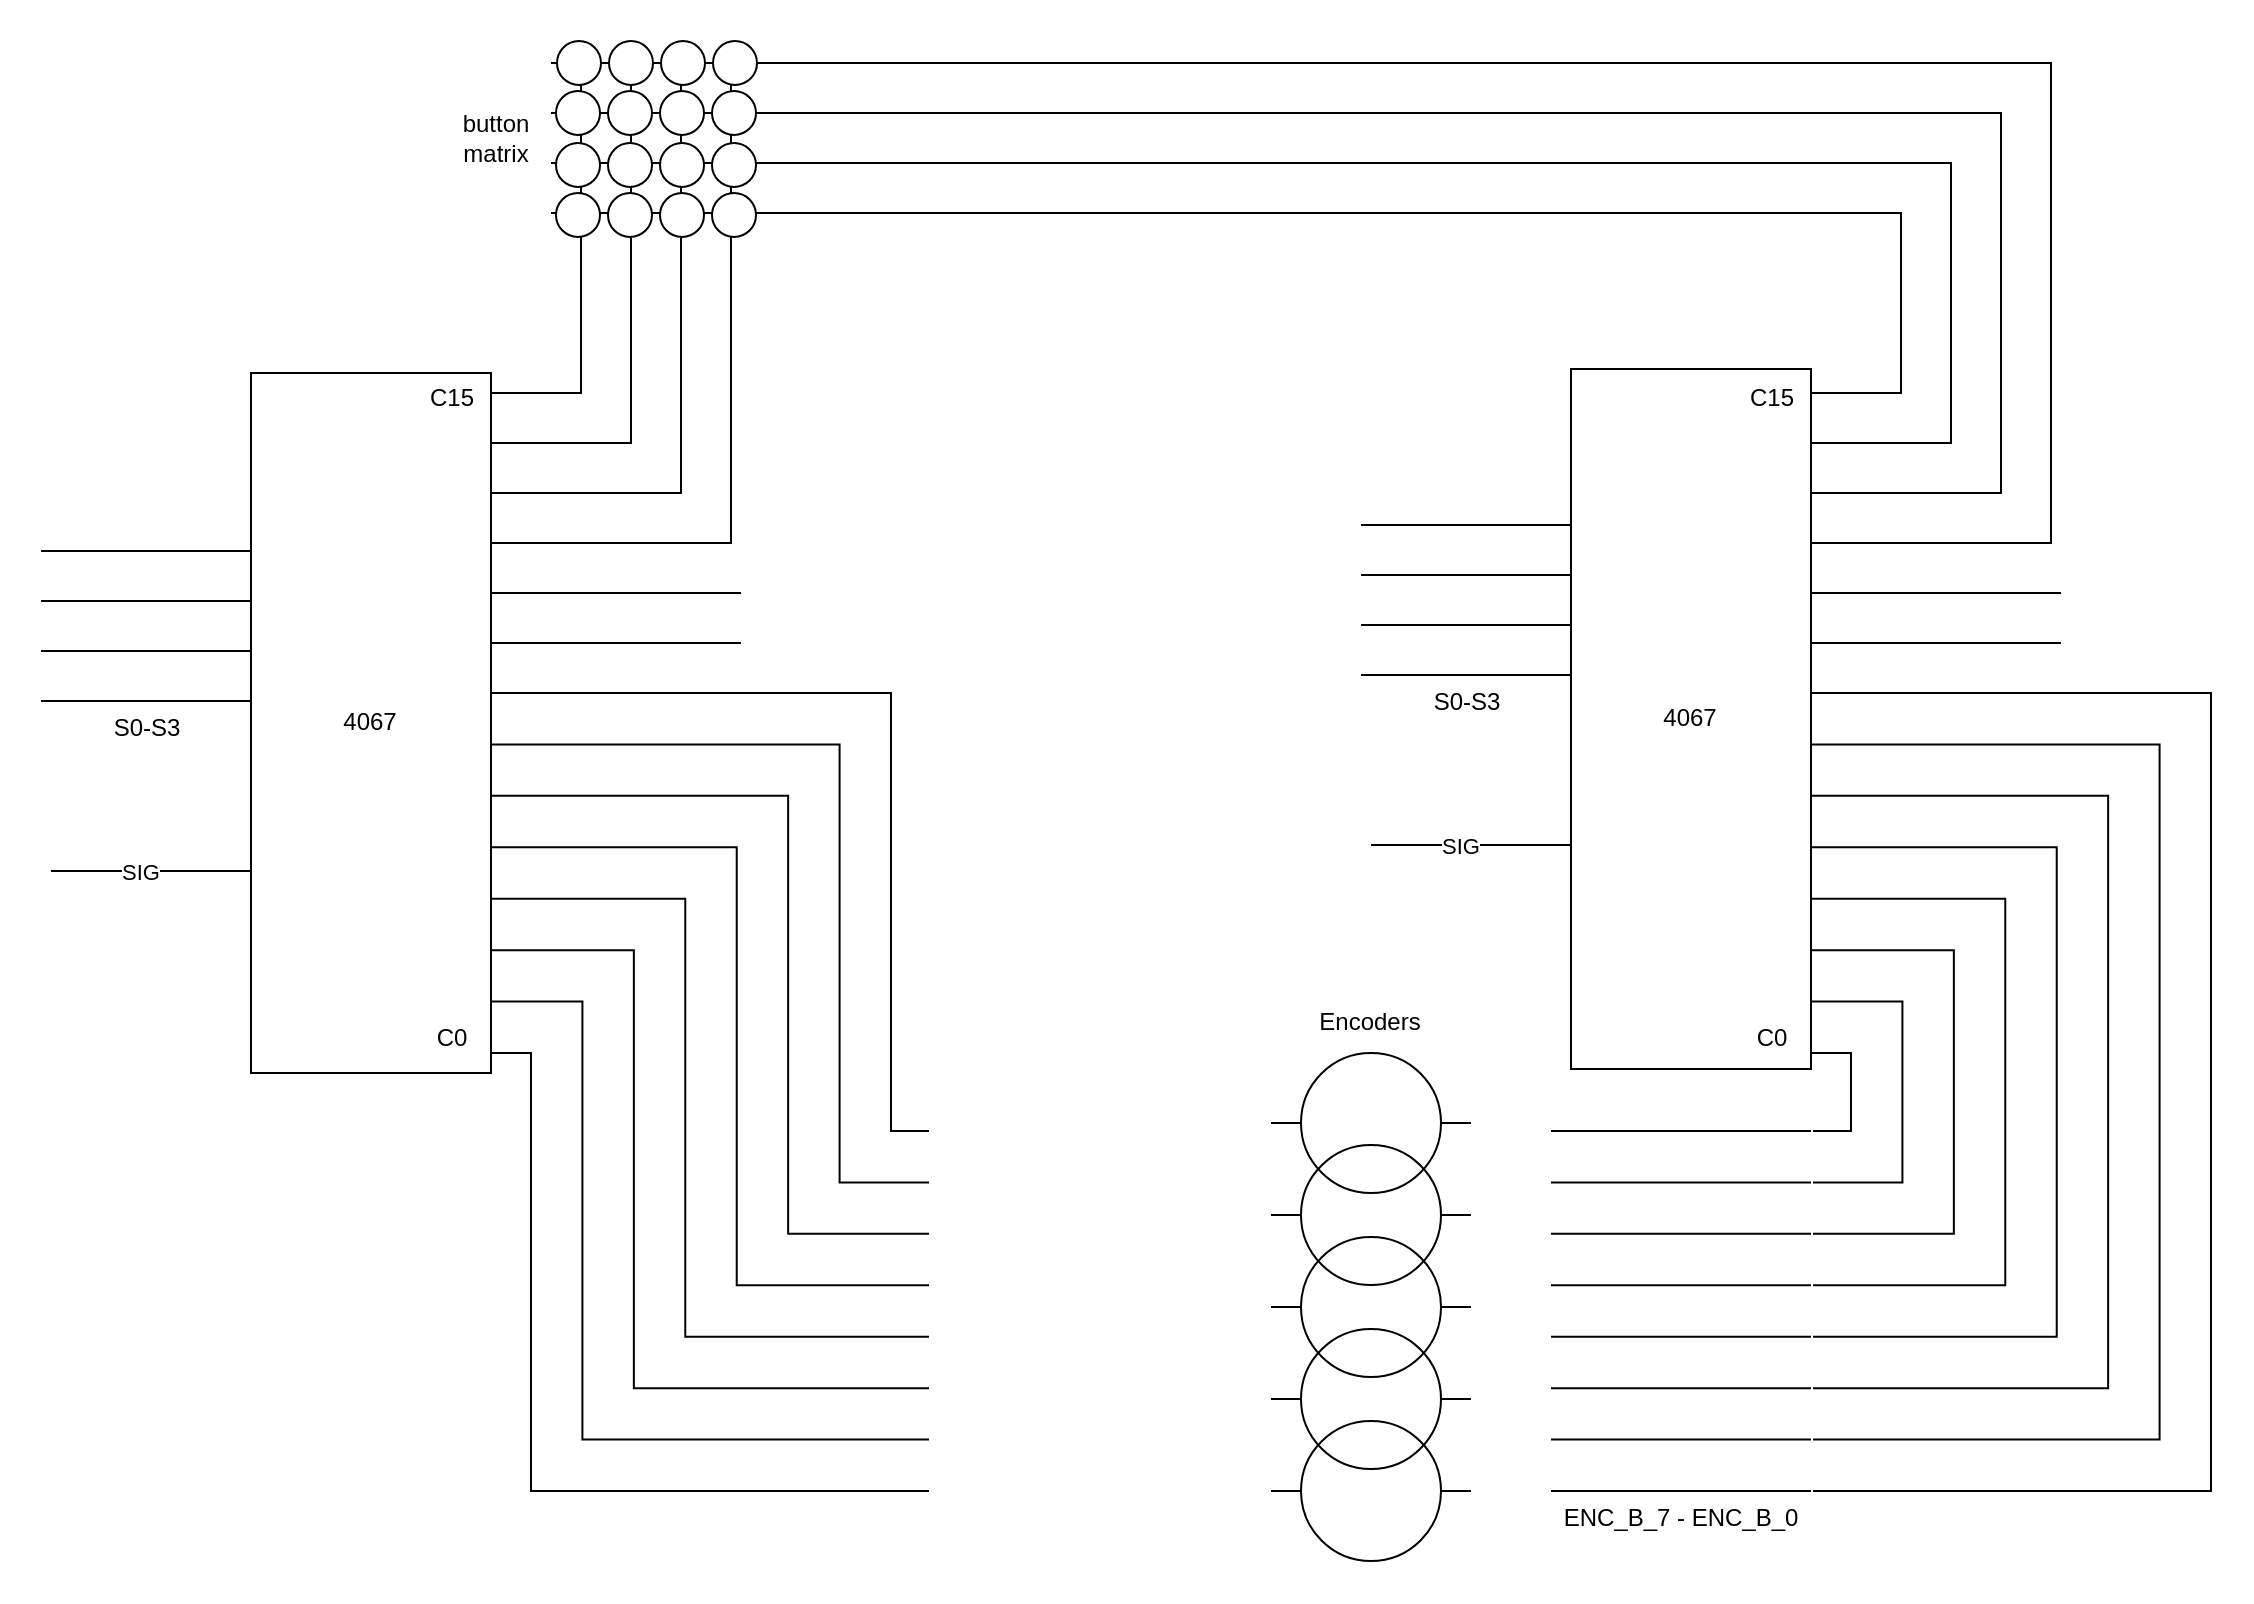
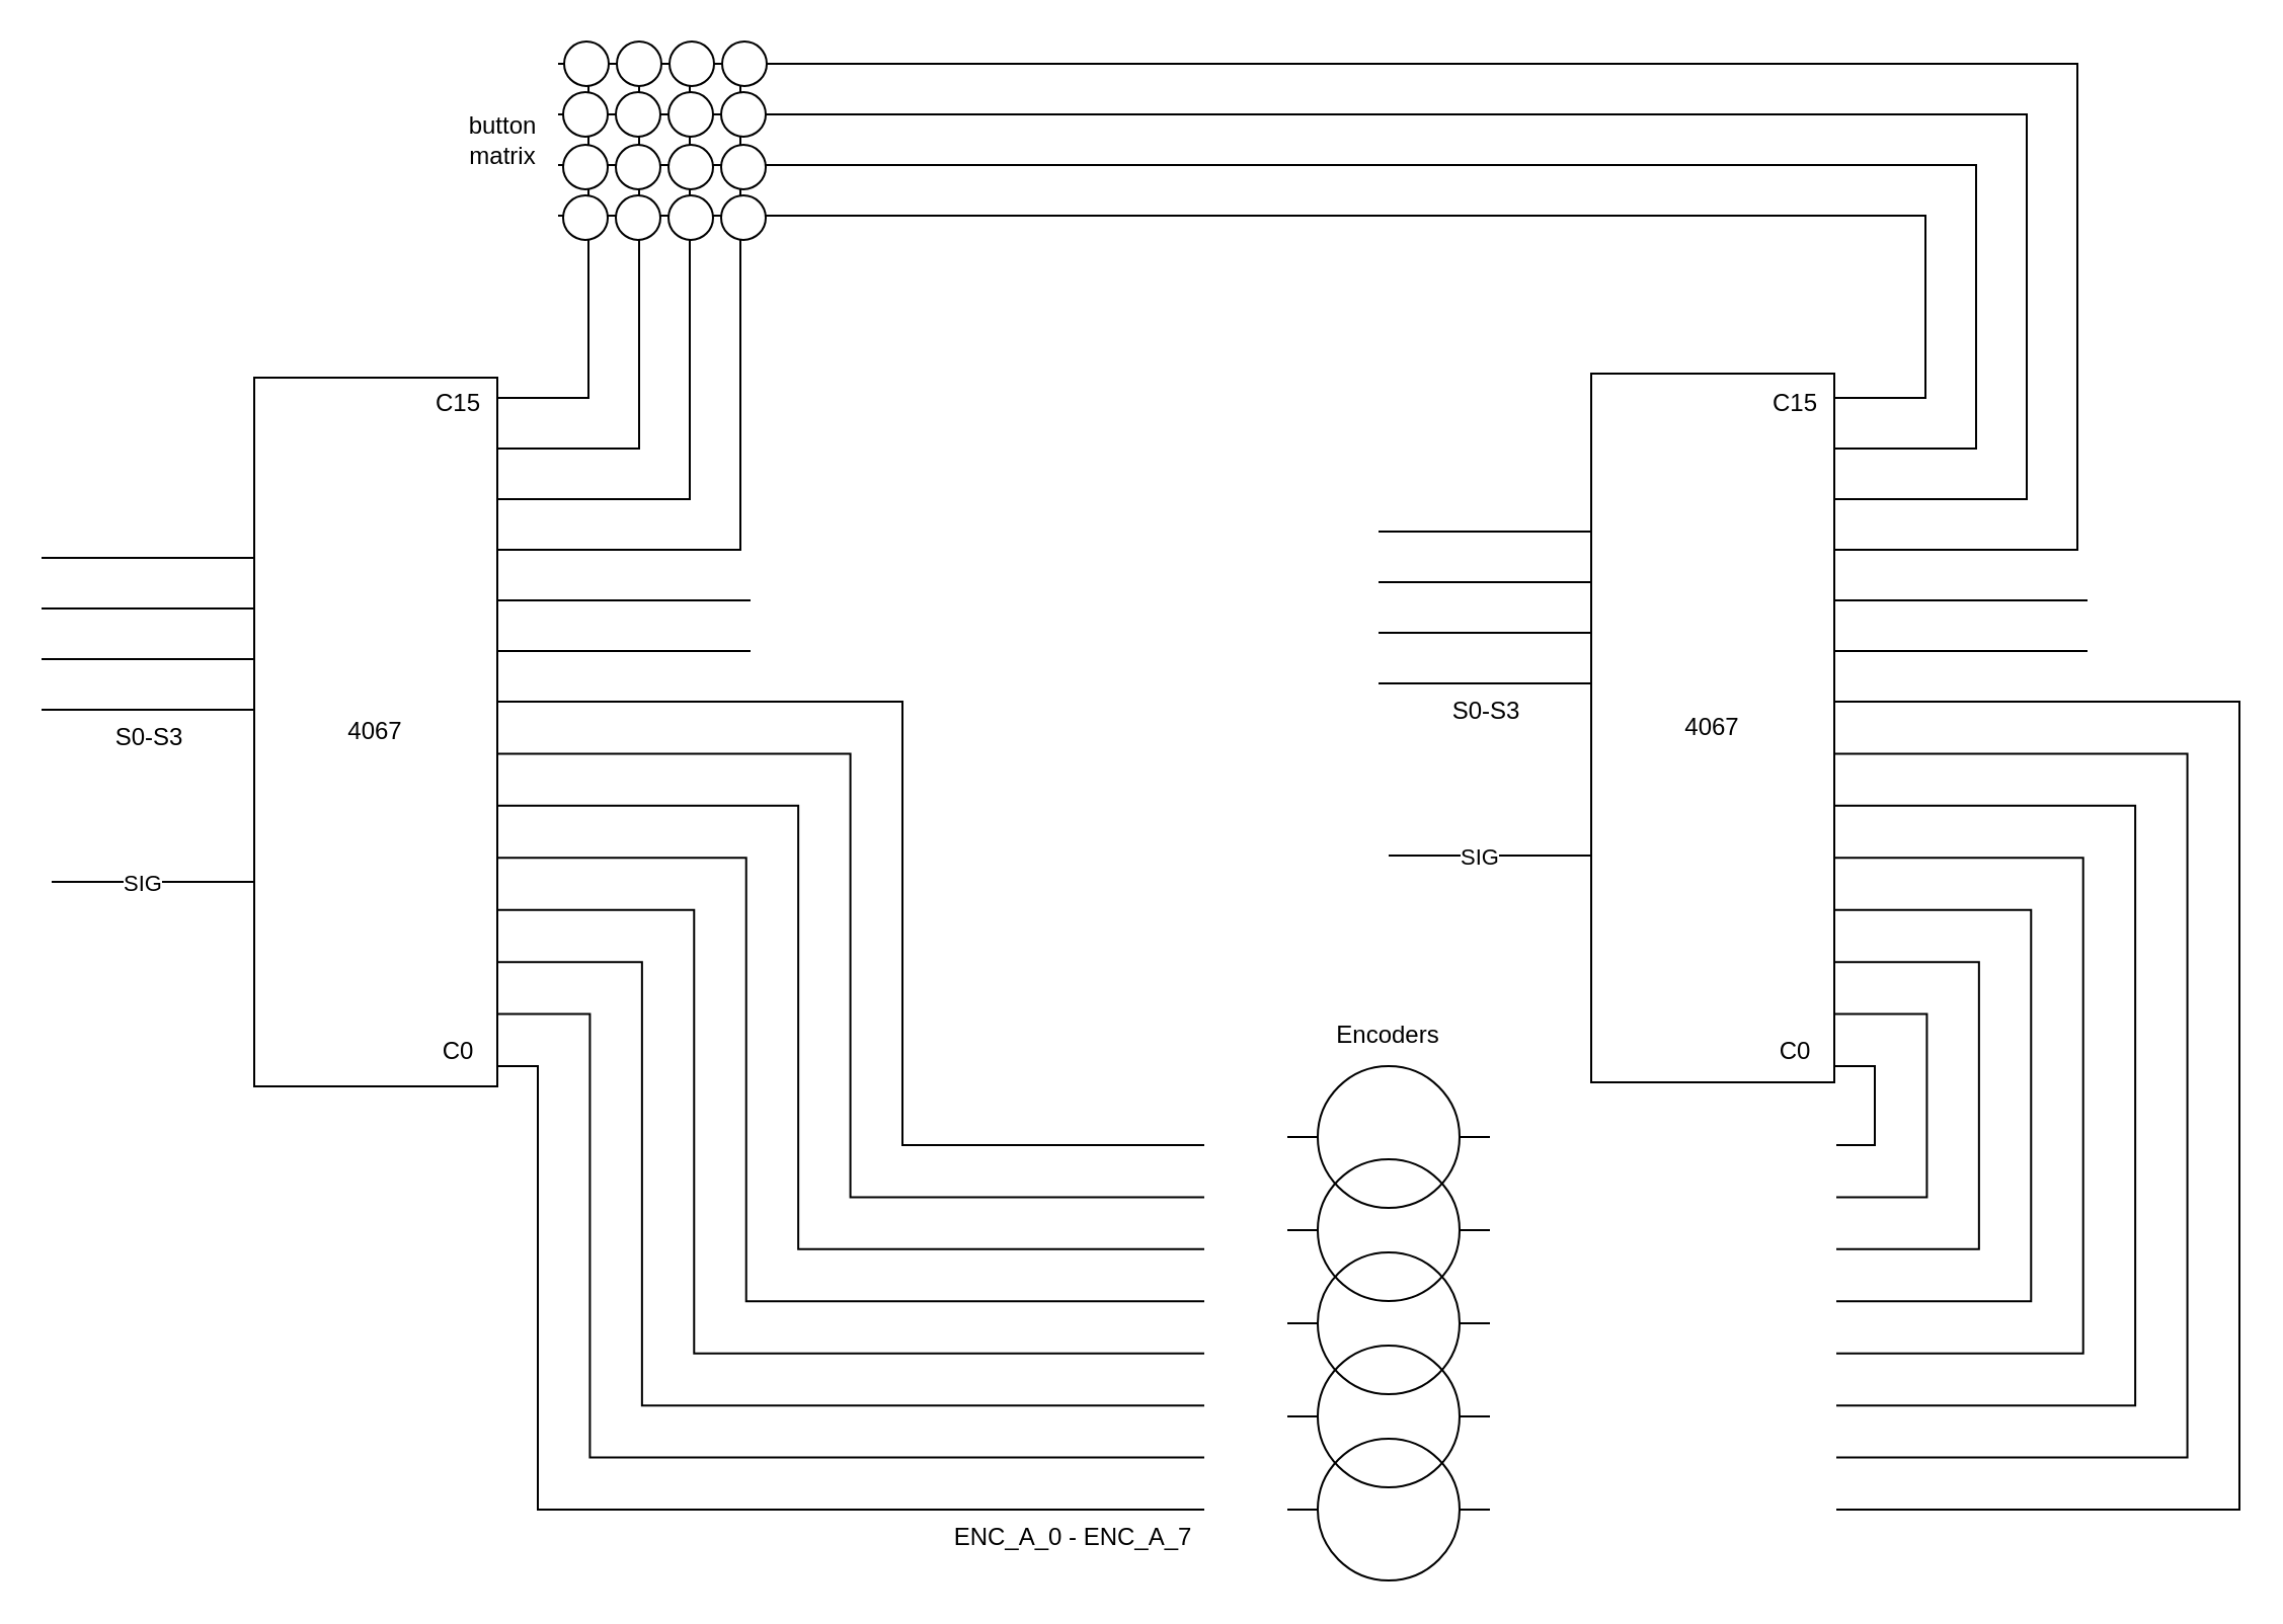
+ <mxCell id="19" value="ENC_A_0 - ENC_A_7" style="verticalLabelPosition=bottom;shadow=0;dashed=0;align=center;html=1;verticalAlign=top;shape=mxgraph.electrical.transmission.8_line_bus;" vertex="1" parent="1"><mxGeometry x="464" y="565" width="130" height="180" as="geometry" /></mxCell>
- <mxCell id="10" value="ENC_B_7 - ENC_B_0" style="verticalLabelPosition=bottom;shadow=0;dashed=0;align=center;html=1;verticalAlign=top;shape=mxgraph.electrical.transmission.8_line_bus;" vertex="1" parent="1"><mxGeometry x="775" y="565" width="130" height="180" as="geometry" /></mxCell>
